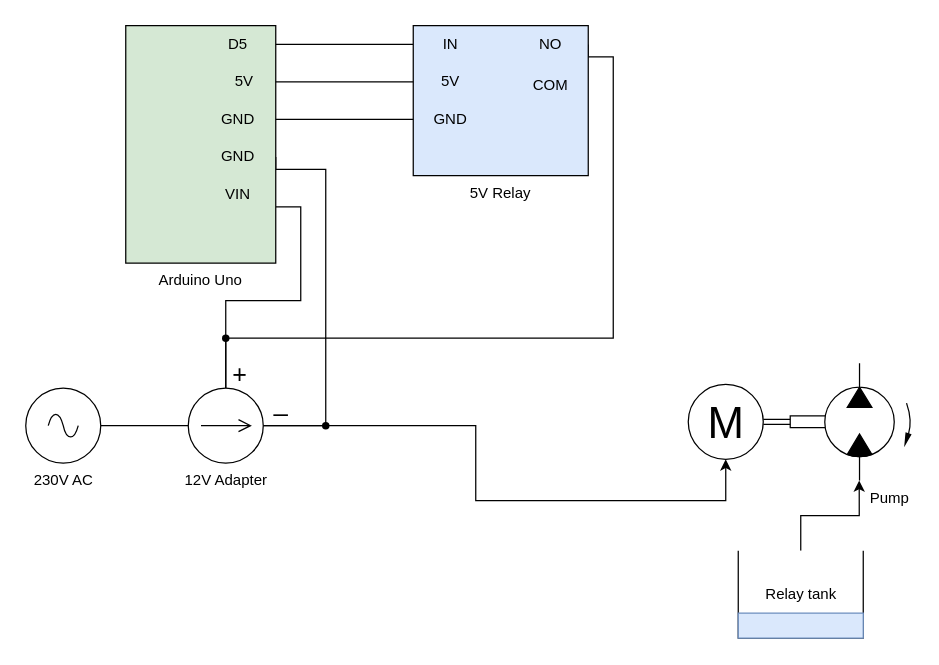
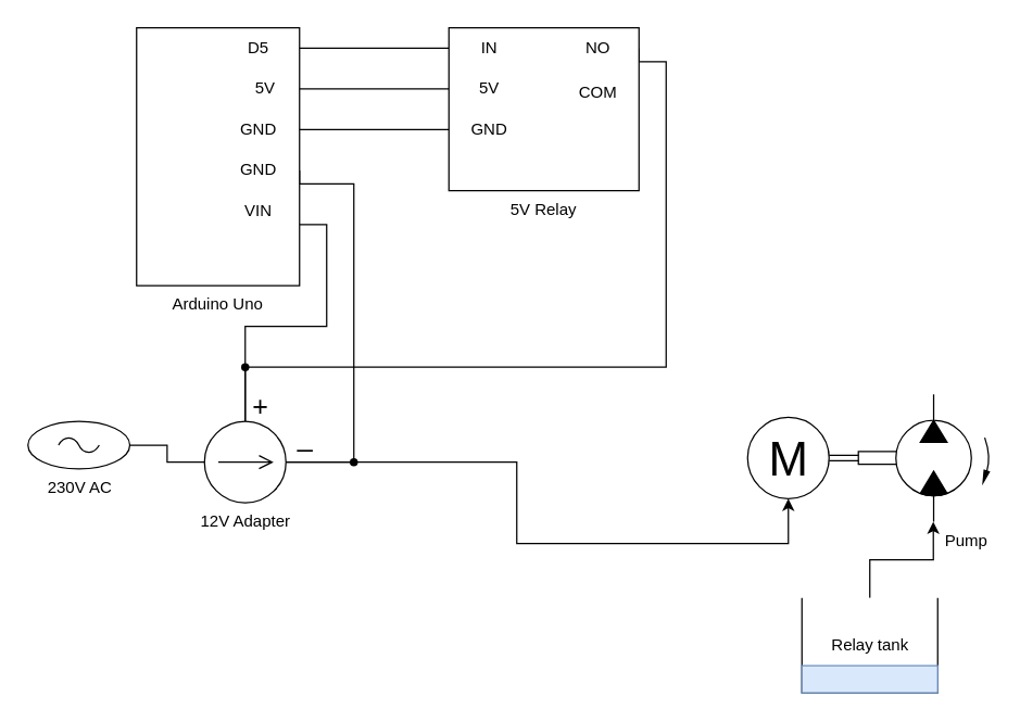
- <mxCell id="17" value="5V Relay" style="rounded=0;whiteSpace=wrap;html=1;align=center;labelPosition=center;verticalLabelPosition=bottom;verticalAlign=top;fillColor=#dae8fc;" vertex="1" parent="1"><mxGeometry x="330" y="20" width="140" height="120" as="geometry" /></mxCell>
+ <mxCell id="17" value="5V Relay" style="rounded=0;whiteSpace=wrap;html=1;align=center;labelPosition=center;verticalLabelPosition=bottom;verticalAlign=top;" vertex="1" parent="1"><mxGeometry x="330" y="20" width="140" height="120" as="geometry" /></mxCell>
- <mxCell id="14" value="&lt;div style=&quot;&quot;&gt;&lt;span style=&quot;background-color: initial;&quot;&gt;Arduino Uno&lt;/span&gt;&lt;/div&gt;" style="rounded=0;whiteSpace=wrap;html=1;points=[[0,0,0,0,0],[0,0.25,0,0,0],[0,0.5,0,0,0],[0,0.75,0,0,0],[0,1,0,0,0],[0.25,0,0,0,0],[0.25,1,0,0,0],[0.5,0,0,0,0],[0.5,1,0,0,0],[0.75,0,0,0,0],[0.75,1,0,0,0],[1,0,0,0,0],[1,0.08,0,0,0],[1,0.25,0,0,0],[1,0.5,0,0,0],[1,0.75,0,0,0],[1,1,0,0,0]];align=center;labelPosition=center;verticalLabelPosition=bottom;verticalAlign=top;fillColor=#d5e8d4;" vertex="1" parent="1"><mxGeometry x="100" y="20" width="120" height="190" as="geometry" /></mxCell>
+ <mxCell id="14" value="&lt;div style=&quot;&quot;&gt;&lt;span style=&quot;background-color: initial;&quot;&gt;Arduino Uno&lt;/span&gt;&lt;/div&gt;" style="rounded=0;whiteSpace=wrap;html=1;points=[[0,0,0,0,0],[0,0.25,0,0,0],[0,0.5,0,0,0],[0,0.75,0,0,0],[0,1,0,0,0],[0.25,0,0,0,0],[0.25,1,0,0,0],[0.5,0,0,0,0],[0.5,1,0,0,0],[0.75,0,0,0,0],[0.75,1,0,0,0],[1,0,0,0,0],[1,0.08,0,0,0],[1,0.25,0,0,0],[1,0.5,0,0,0],[1,0.75,0,0,0],[1,1,0,0,0]];align=center;labelPosition=center;verticalLabelPosition=bottom;verticalAlign=top;" vertex="1" parent="1"><mxGeometry x="100" y="20" width="120" height="190" as="geometry" /></mxCell>
- <mxCell id="22" value="230V AC" style="pointerEvents=1;verticalLabelPosition=bottom;shadow=0;dashed=0;align=center;html=1;verticalAlign=top;shape=mxgraph.electrical.signal_sources.source;aspect=fixed;points=[[0.5,0,0],[1,0.5,0],[0.5,1,0],[0,0.5,0]];elSignalType=ac;" vertex="1" parent="1"><mxGeometry x="20" y="310" width="60" height="60" as="geometry" /></mxCell>
+ <mxCell id="22" value="230V AC" style="pointerEvents=1;verticalLabelPosition=bottom;shadow=0;dashed=0;align=center;html=1;verticalAlign=top;shape=mxgraph.electrical.signal_sources.source;aspect=fixed;points=[[0.5,0,0],[1,0.5,0],[0.5,1,0],[0,0.5,0]];elSignalType=ac;" vertex="1" parent="1"><mxGeometry x="20" y="310" width="75" height="35" as="geometry" /></mxCell>
